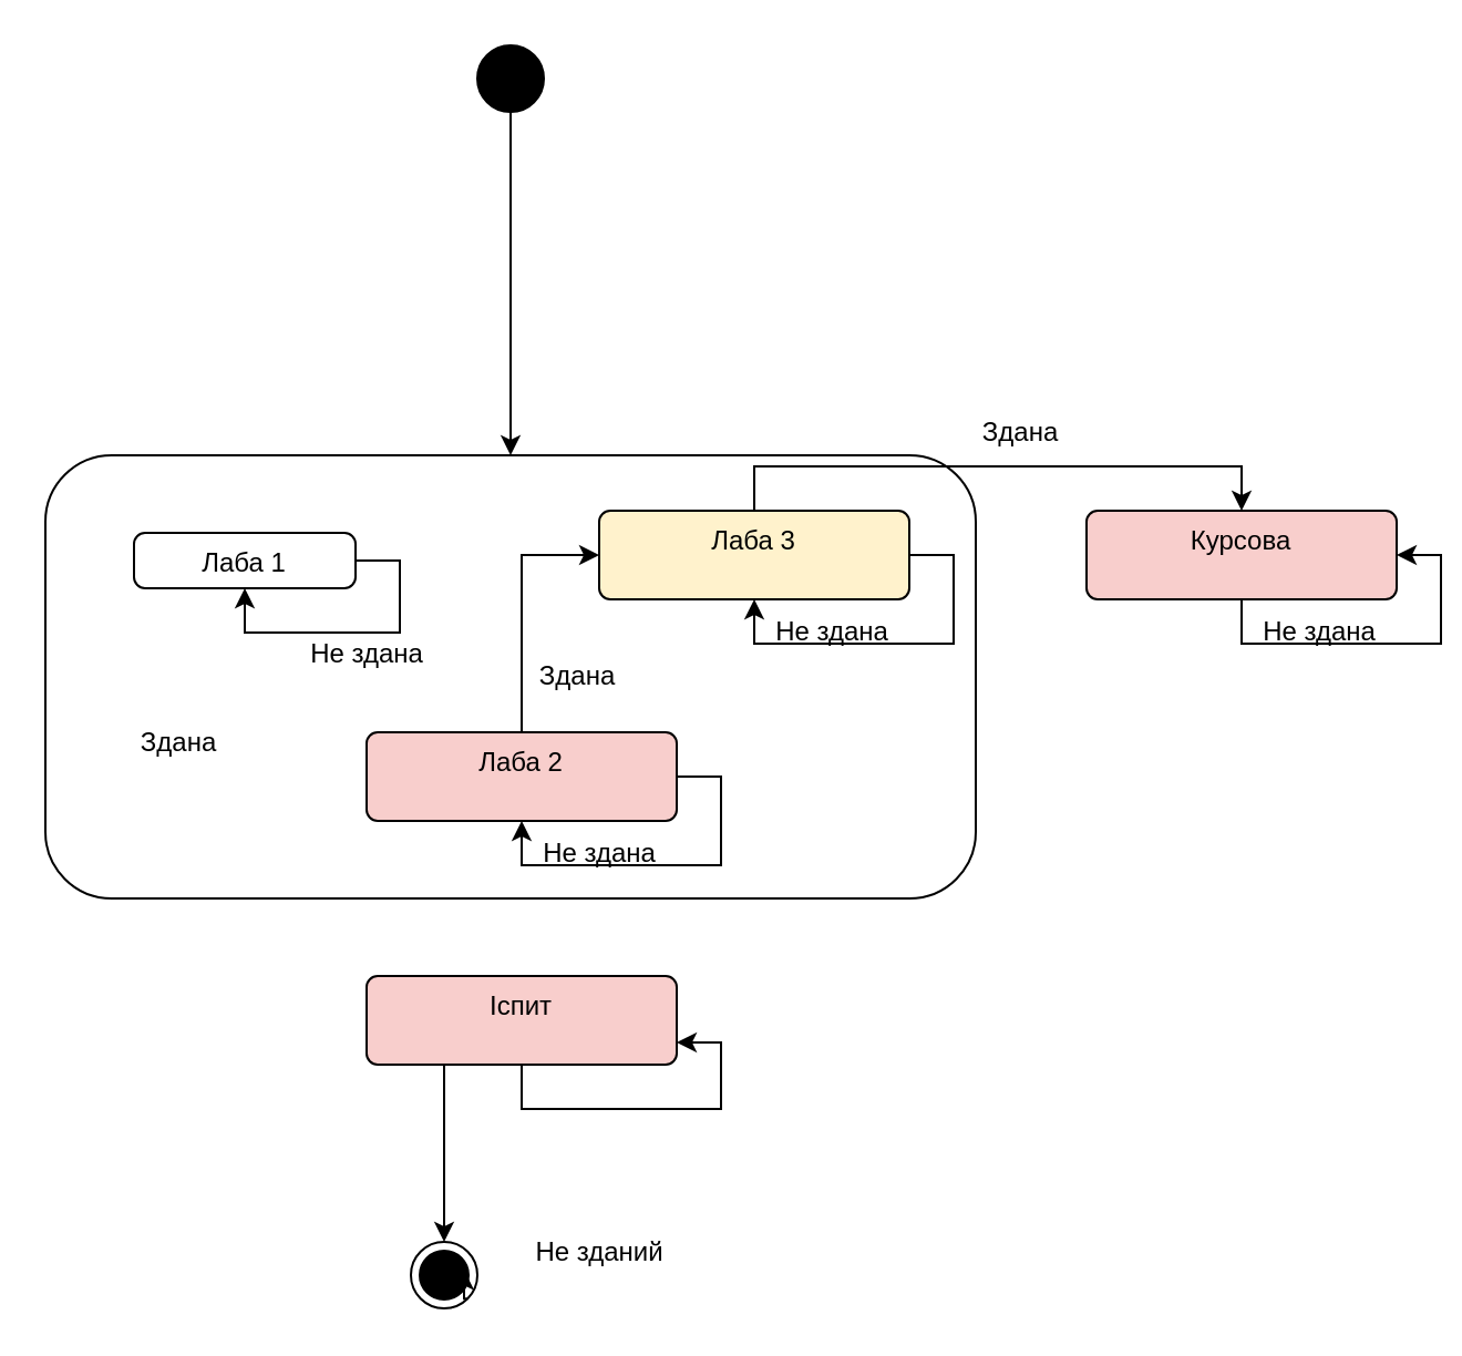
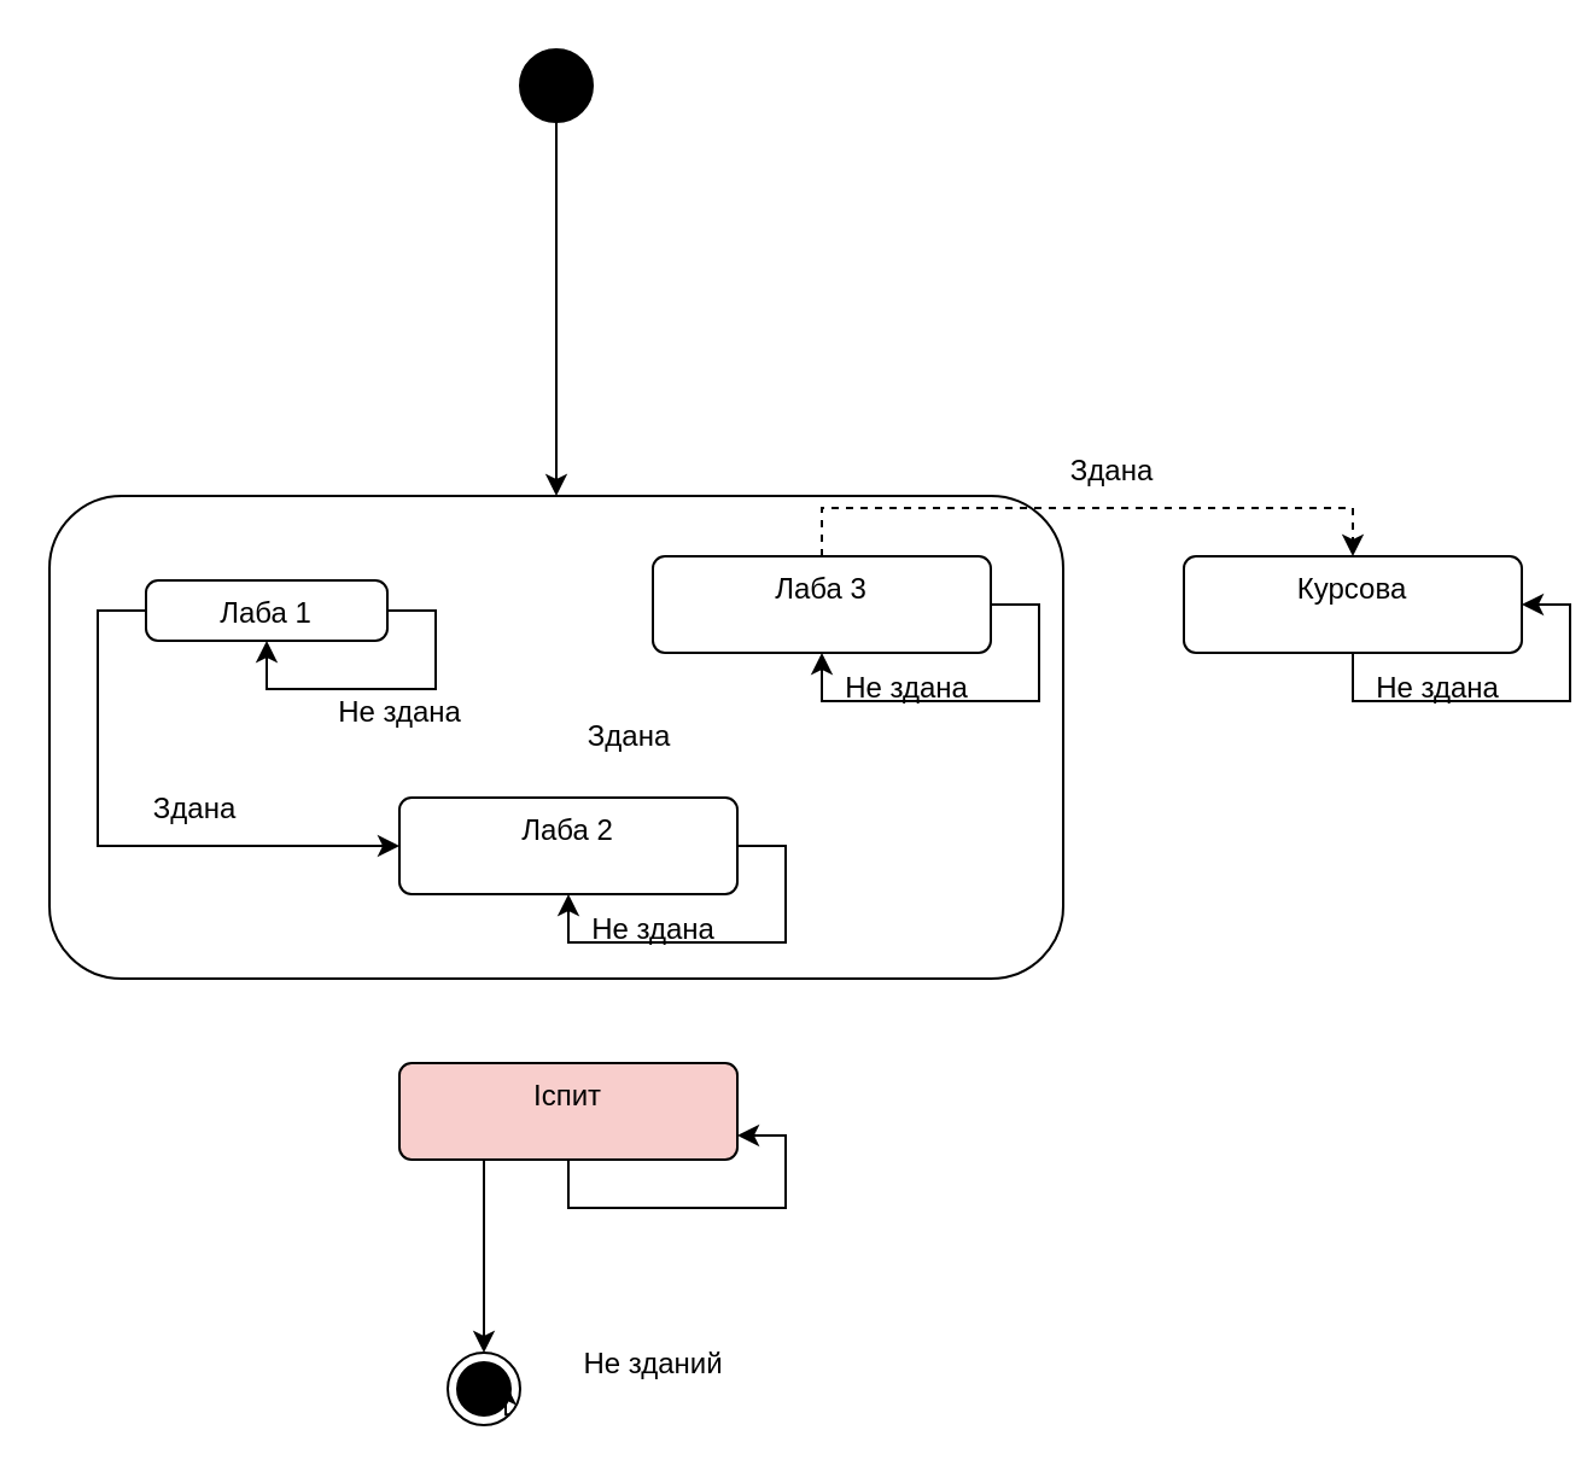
- <mxCell id="7" style="edgeStyle=orthogonalEdgeStyle;rounded=0;orthogonalLoop=1;jettySize=auto;html=1;exitX=0.5;exitY=0;exitDx=0;exitDy=0;entryX=0.5;entryY=0;entryDx=0;entryDy=0;" edge="1" parent="1" source="8" target="20"><mxGeometry relative="1" as="geometry" /></mxCell>
+ <mxCell id="7" style="edgeStyle=orthogonalEdgeStyle;rounded=0;orthogonalLoop=1;jettySize=auto;html=1;exitX=0.5;exitY=0;exitDx=0;exitDy=0;entryX=0.5;entryY=0;entryDx=0;entryDy=0;dashed=1;" edge="1" parent="1" source="8" target="20"><mxGeometry relative="1" as="geometry" /></mxCell>
- <mxCell id="8" value="Лаба 3" style="html=1;align=center;verticalAlign=top;rounded=1;absoluteArcSize=1;arcSize=10;dashed=0;whiteSpace=wrap;fillColor=#fff2cc;" vertex="1" parent="1"><mxGeometry x="270" y="230" width="140" height="40" as="geometry" /></mxCell>
+ <mxCell id="8" value="Лаба 3" style="html=1;align=center;verticalAlign=top;rounded=1;absoluteArcSize=1;arcSize=10;dashed=0;whiteSpace=wrap;" vertex="1" parent="1"><mxGeometry x="270" y="230" width="140" height="40" as="geometry" /></mxCell>
- <mxCell id="20" value="Курсова" style="html=1;align=center;verticalAlign=top;rounded=1;absoluteArcSize=1;arcSize=10;dashed=0;whiteSpace=wrap;fillColor=#f8cecc;" vertex="1" parent="1"><mxGeometry x="490" y="230" width="140" height="40" as="geometry" /></mxCell>
+ <mxCell id="20" value="Курсова" style="html=1;align=center;verticalAlign=top;rounded=1;absoluteArcSize=1;arcSize=10;dashed=0;whiteSpace=wrap;" vertex="1" parent="1"><mxGeometry x="490" y="230" width="140" height="40" as="geometry" /></mxCell>
- <mxCell id="5" style="edgeStyle=orthogonalEdgeStyle;rounded=0;orthogonalLoop=1;jettySize=auto;html=1;exitX=0.5;exitY=0;exitDx=0;exitDy=0;entryX=0;entryY=0.5;entryDx=0;entryDy=0;" edge="1" parent="1" source="6" target="8"><mxGeometry relative="1" as="geometry" /></mxCell>
+ <mxCell id="3" style="edgeStyle=orthogonalEdgeStyle;rounded=0;orthogonalLoop=1;jettySize=auto;html=1;exitX=0;exitY=0.5;exitDx=0;exitDy=0;entryX=0;entryY=0.5;entryDx=0;entryDy=0;" edge="1" parent="1" source="4" target="6"><mxGeometry relative="1" as="geometry" /></mxCell>
- <mxCell id="6" value="Лаба 2" style="html=1;align=center;verticalAlign=top;rounded=1;absoluteArcSize=1;arcSize=10;dashed=0;whiteSpace=wrap;fillColor=#f8cecc;" vertex="1" parent="1"><mxGeometry x="165" y="330" width="140" height="40" as="geometry" /></mxCell>
+ <mxCell id="6" value="Лаба 2" style="html=1;align=center;verticalAlign=top;rounded=1;absoluteArcSize=1;arcSize=10;dashed=0;whiteSpace=wrap;" vertex="1" parent="1"><mxGeometry x="165" y="330" width="140" height="40" as="geometry" /></mxCell>
